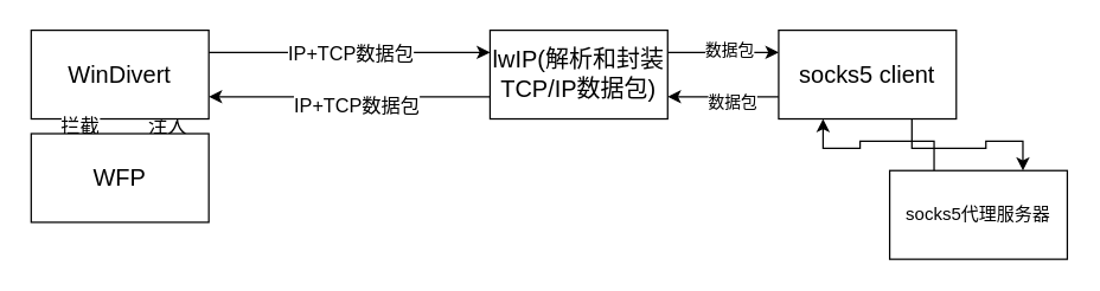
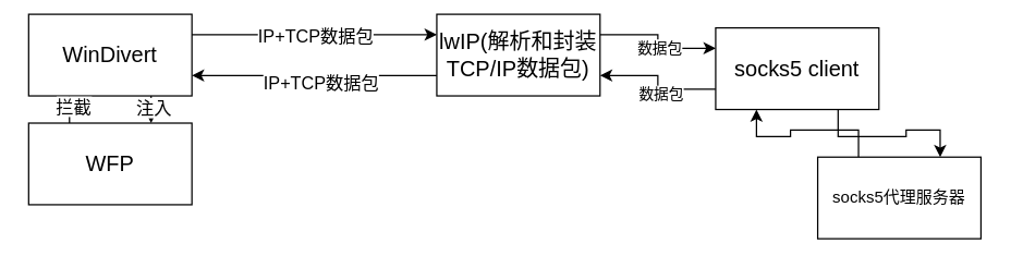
- <mxCell id="4" value="WinDivert" style="rounded=0;whiteSpace=wrap;html=1;fontSize=16;" vertex="1" parent="1"><mxGeometry x="20" y="20" width="120" height="60" as="geometry" /></mxCell>
+ <mxCell id="4" value="WinDivert" style="rounded=0;whiteSpace=wrap;html=1;fontSize=16;" vertex="1" parent="1"><mxGeometry x="20" y="10" width="120" height="60" as="geometry" /></mxCell>
- <mxCell id="9" value="lwIP(解析和封装TCP/IP数据包)" style="rounded=0;whiteSpace=wrap;html=1;fontSize=16;" vertex="1" parent="1"><mxGeometry x="330" y="20" width="120" height="60" as="geometry" /></mxCell>
+ <mxCell id="9" value="lwIP(解析和封装TCP/IP数据包)" style="rounded=0;whiteSpace=wrap;html=1;fontSize=16;" vertex="1" parent="1"><mxGeometry x="320" y="10" width="120" height="60" as="geometry" /></mxCell>
